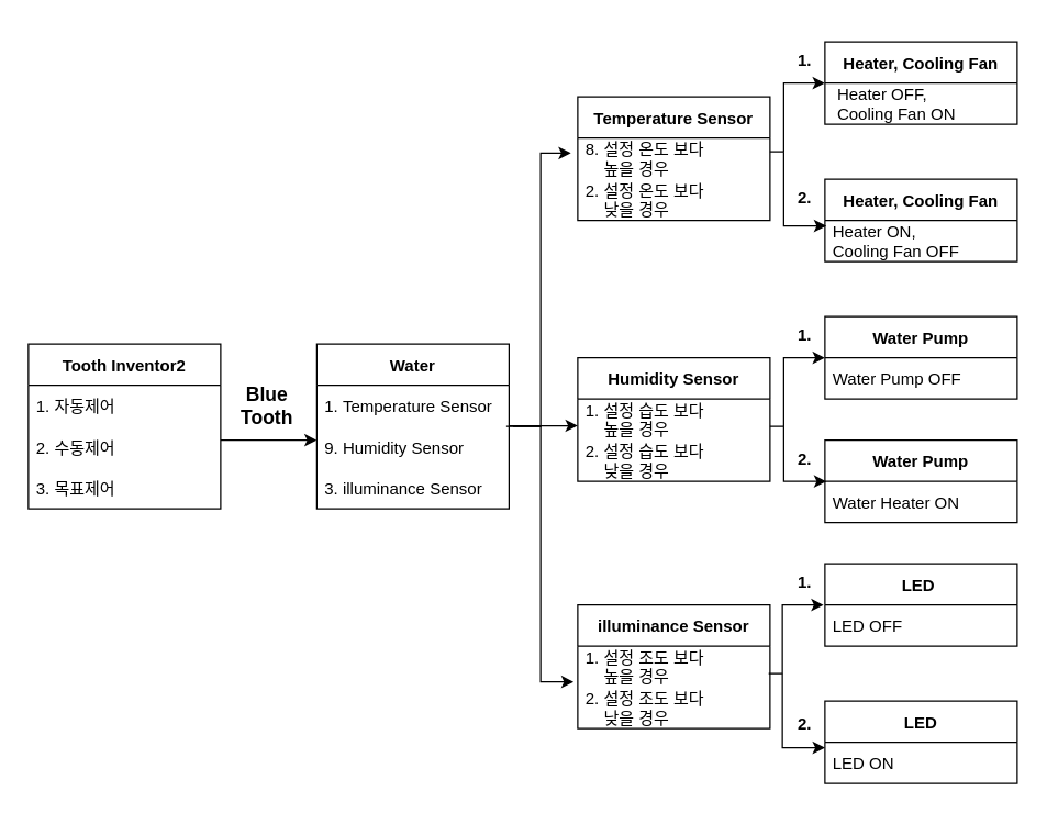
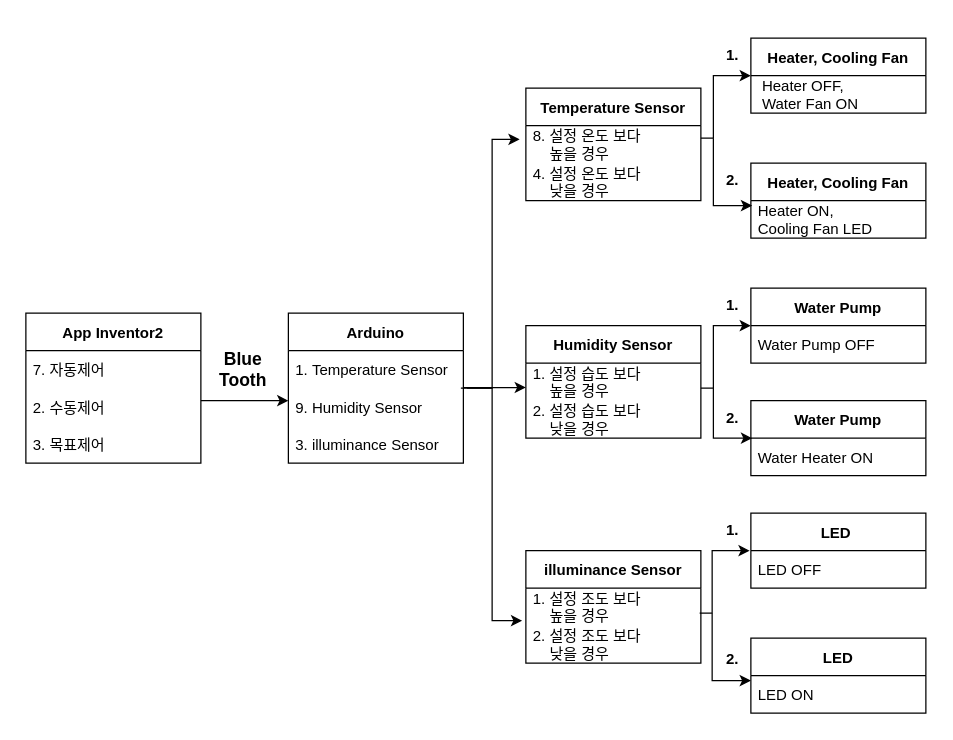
- <mxCell id="21" value=" Heater OFF,&#10; Cooling Fan ON " style="text;strokeColor=none;fillColor=none;align=left;verticalAlign=middle;spacingLeft=4;spacingRight=4;overflow=hidden;points=[[0,0.5],[1,0.5]];portConstraint=eastwest;rotatable=0;" vertex="1" parent="20"><mxGeometry y="30" width="140" height="30" as="geometry" /></mxCell>
+ <mxCell id="21" value=" Heater OFF,&#10; Water Fan ON " style="text;strokeColor=none;fillColor=none;align=left;verticalAlign=middle;spacingLeft=4;spacingRight=4;overflow=hidden;points=[[0,0.5],[1,0.5]];portConstraint=eastwest;rotatable=0;" vertex="1" parent="20"><mxGeometry y="30" width="140" height="30" as="geometry" /></mxCell>
- <mxCell id="13" value="2. 설정 온도 보다&#10;    낮을 경우" style="text;strokeColor=none;fillColor=none;align=left;verticalAlign=middle;spacingLeft=4;spacingRight=4;overflow=hidden;points=[[0,0.5],[1,0.5]];portConstraint=eastwest;rotatable=0;" vertex="1" parent="11"><mxGeometry y="60" width="140" height="30" as="geometry" /></mxCell>
+ <mxCell id="13" value="4. 설정 온도 보다&#10;    낮을 경우" style="text;strokeColor=none;fillColor=none;align=left;verticalAlign=middle;spacingLeft=4;spacingRight=4;overflow=hidden;points=[[0,0.5],[1,0.5]];portConstraint=eastwest;rotatable=0;" vertex="1" parent="11"><mxGeometry y="60" width="140" height="30" as="geometry" /></mxCell>
- <mxCell id="23" value="Heater ON,&#10;Cooling Fan OFF" style="text;strokeColor=none;fillColor=none;align=left;verticalAlign=middle;spacingLeft=4;spacingRight=4;overflow=hidden;points=[[0,0.5],[1,0.5]];portConstraint=eastwest;rotatable=0;" vertex="1" parent="22"><mxGeometry y="30" width="140" height="30" as="geometry" /></mxCell>
+ <mxCell id="23" value="Heater ON,&#10;Cooling Fan LED" style="text;strokeColor=none;fillColor=none;align=left;verticalAlign=middle;spacingLeft=4;spacingRight=4;overflow=hidden;points=[[0,0.5],[1,0.5]];portConstraint=eastwest;rotatable=0;" vertex="1" parent="22"><mxGeometry y="30" width="140" height="30" as="geometry" /></mxCell>
- <mxCell id="2" value="Tooth Inventor2" style="swimlane;fontStyle=1;childLayout=stackLayout;horizontal=1;startSize=30;horizontalStack=0;resizeParent=1;resizeParentMax=0;resizeLast=0;collapsible=1;marginBottom=0;" vertex="1" parent="1"><mxGeometry x="20" y="250" width="140" height="120" as="geometry" /></mxCell>
+ <mxCell id="2" value="App Inventor2" style="swimlane;fontStyle=1;childLayout=stackLayout;horizontal=1;startSize=30;horizontalStack=0;resizeParent=1;resizeParentMax=0;resizeLast=0;collapsible=1;marginBottom=0;" vertex="1" parent="1"><mxGeometry x="20" y="250" width="140" height="120" as="geometry" /></mxCell>
- <mxCell id="6" value="Water" style="swimlane;fontStyle=1;childLayout=stackLayout;horizontal=1;startSize=30;horizontalStack=0;resizeParent=1;resizeParentMax=0;resizeLast=0;collapsible=1;marginBottom=0;" vertex="1" parent="1"><mxGeometry x="230" y="250" width="140" height="120" as="geometry" /></mxCell>
+ <mxCell id="6" value="Arduino" style="swimlane;fontStyle=1;childLayout=stackLayout;horizontal=1;startSize=30;horizontalStack=0;resizeParent=1;resizeParentMax=0;resizeLast=0;collapsible=1;marginBottom=0;" vertex="1" parent="1"><mxGeometry x="230" y="250" width="140" height="120" as="geometry" /></mxCell>
- <mxCell id="3" value="1. 자동제어 " style="text;strokeColor=none;fillColor=none;align=left;verticalAlign=middle;spacingLeft=4;spacingRight=4;overflow=hidden;points=[[0,0.5],[1,0.5]];portConstraint=eastwest;rotatable=0;" vertex="1" parent="2"><mxGeometry y="30" width="140" height="30" as="geometry" /></mxCell>
+ <mxCell id="3" value="7. 자동제어 " style="text;strokeColor=none;fillColor=none;align=left;verticalAlign=middle;spacingLeft=4;spacingRight=4;overflow=hidden;points=[[0,0.5],[1,0.5]];portConstraint=eastwest;rotatable=0;" vertex="1" parent="2"><mxGeometry y="30" width="140" height="30" as="geometry" /></mxCell>
